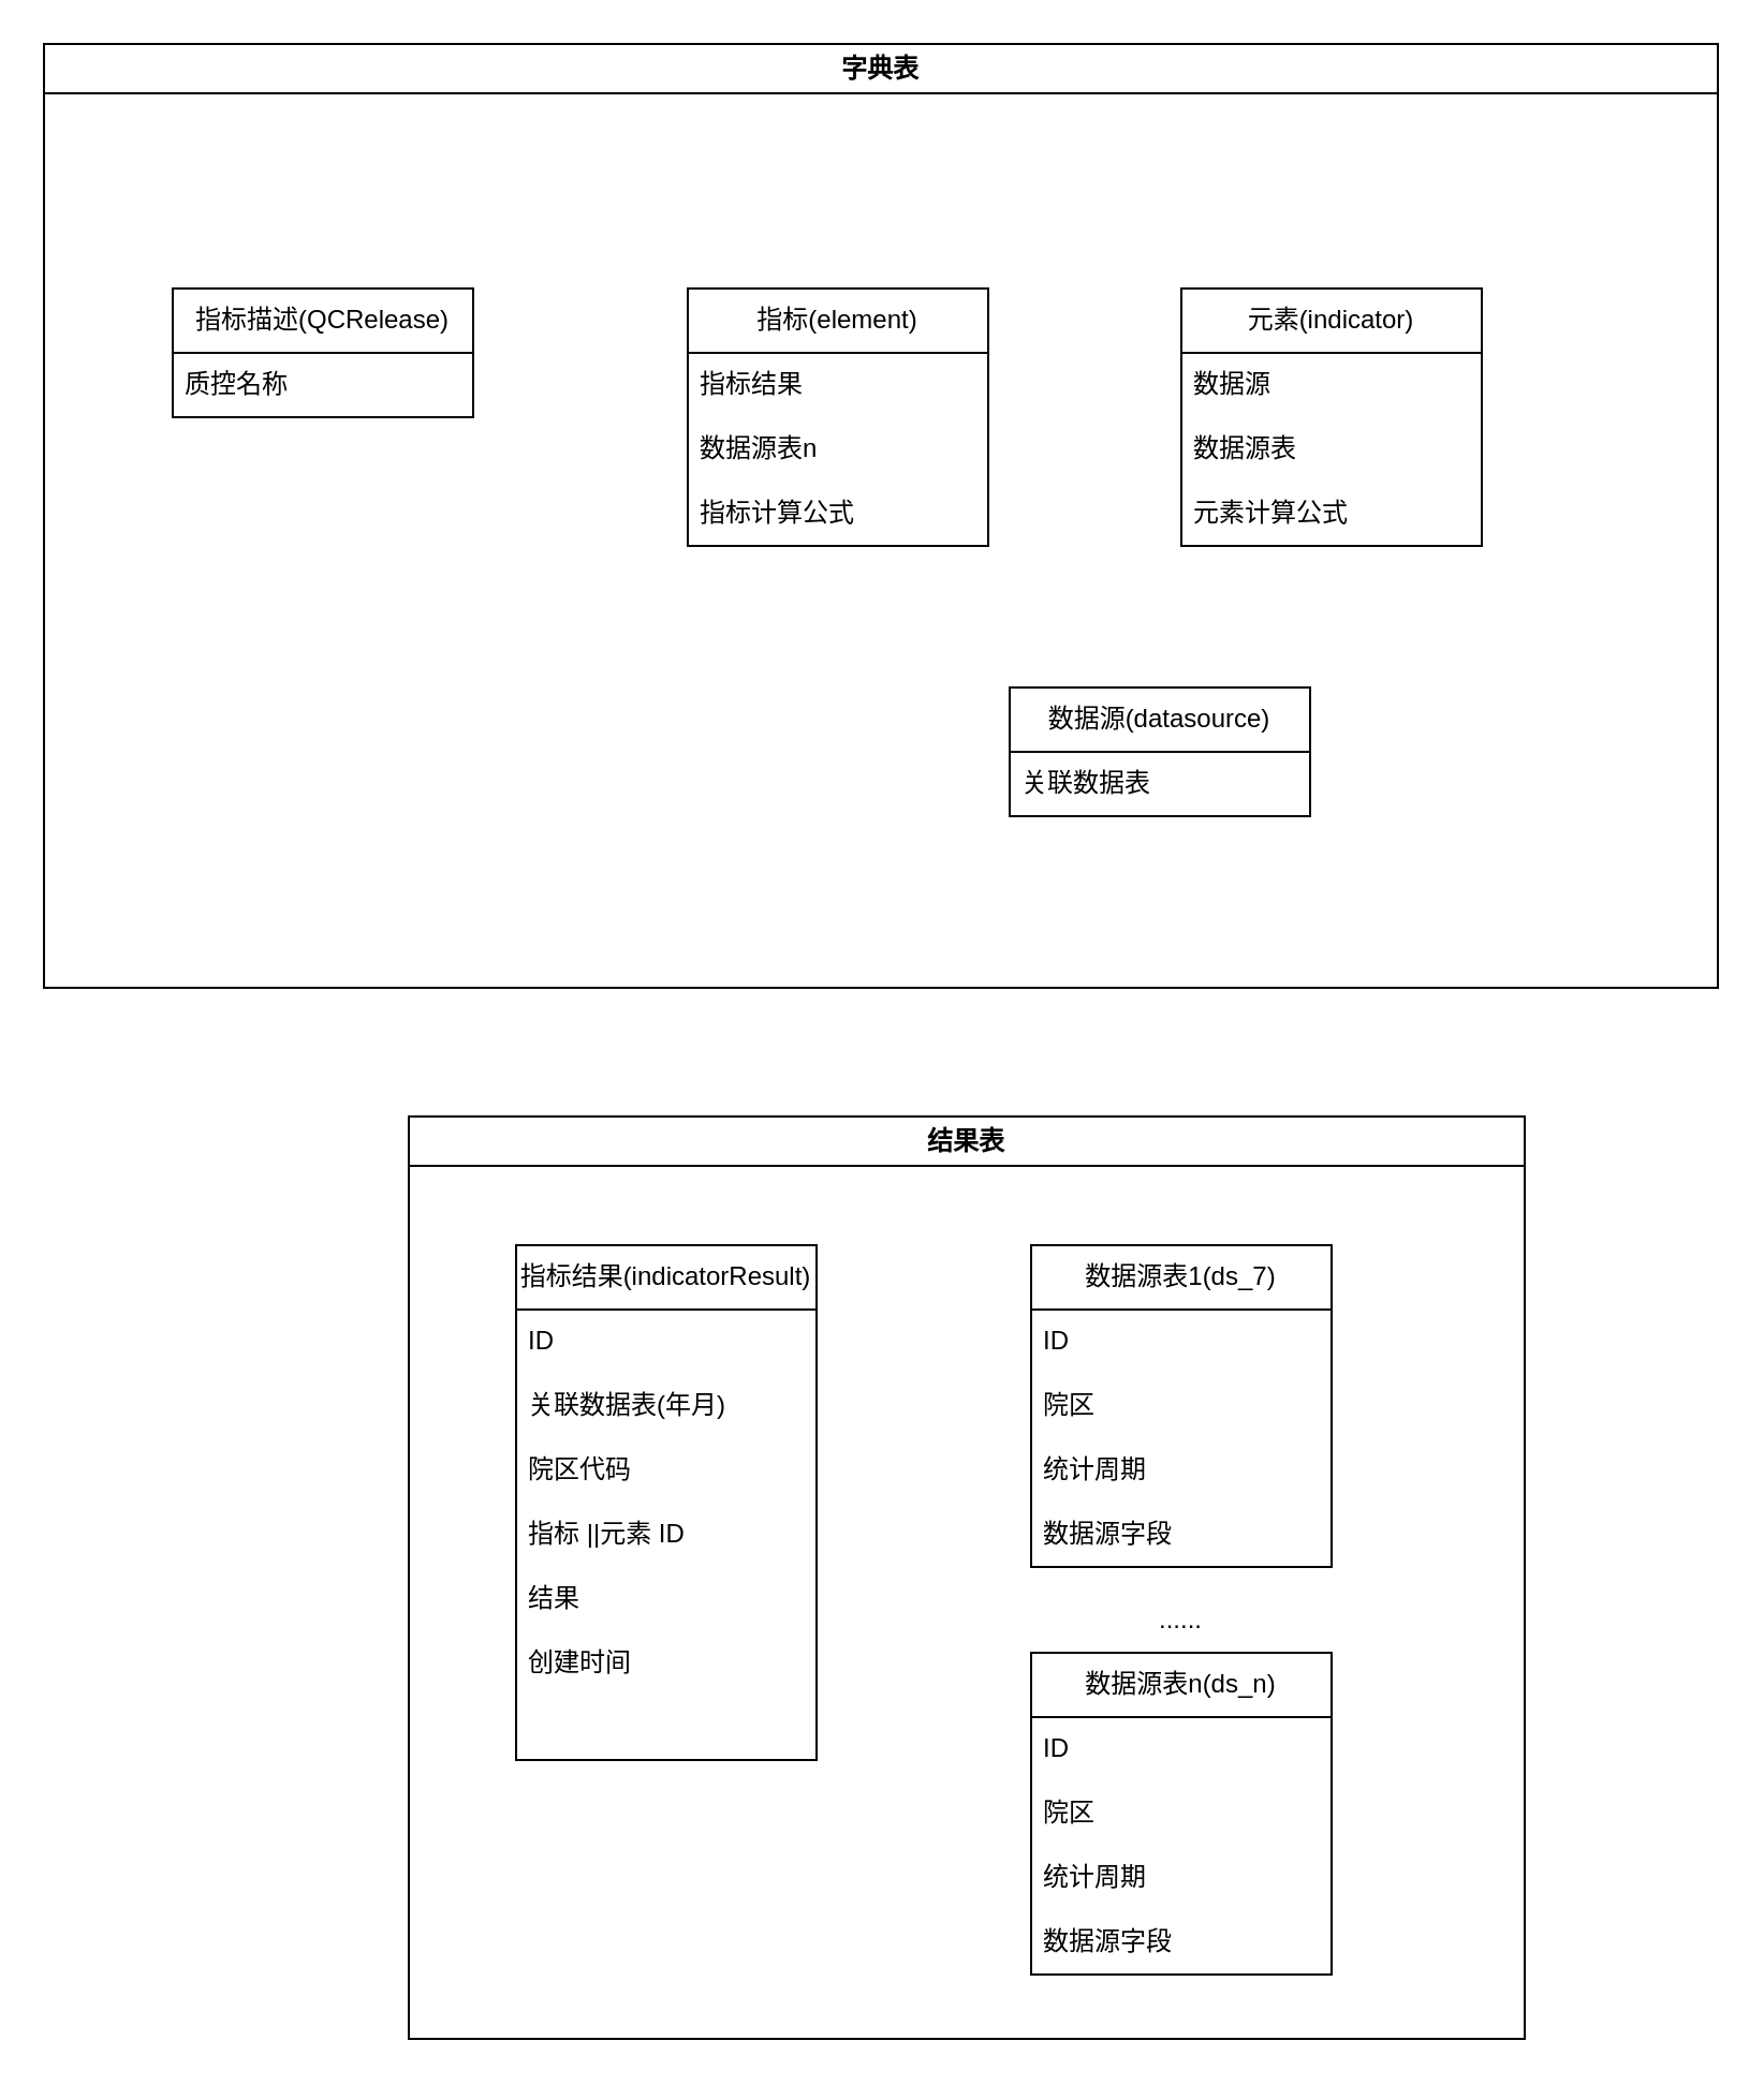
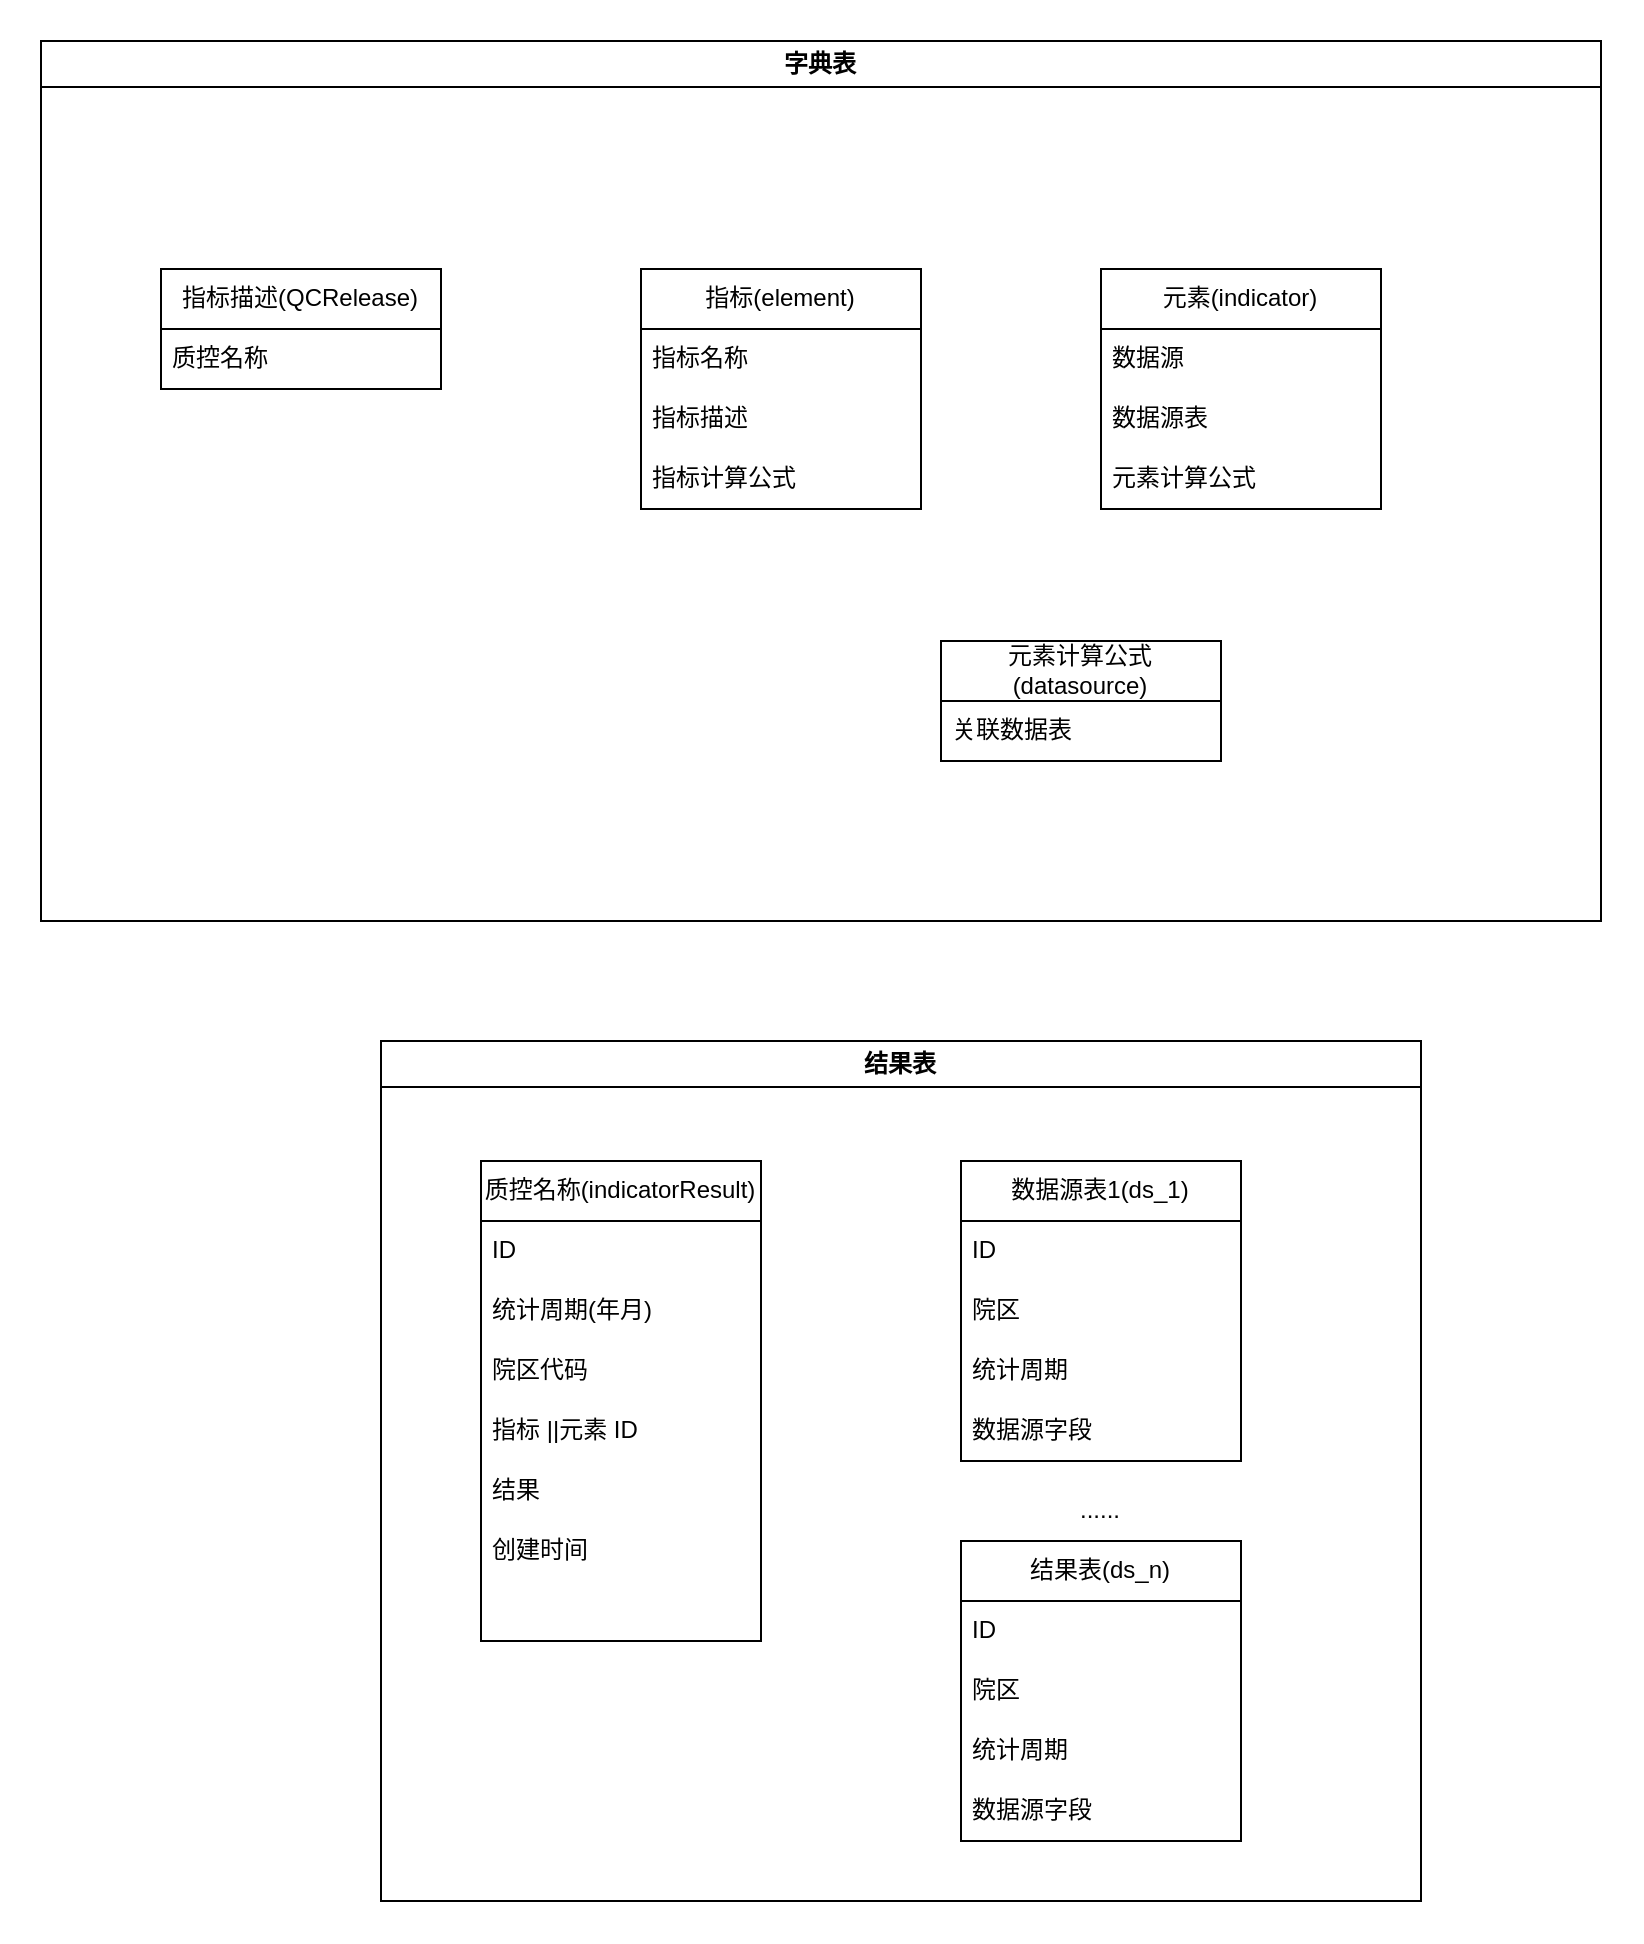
- <mxCell id="6" value="指标结果" style="text;strokeColor=none;fillColor=none;align=left;verticalAlign=middle;spacingLeft=4;spacingRight=4;overflow=hidden;points=[[0,0.5],[1,0.5]];portConstraint=eastwest;rotatable=0;whiteSpace=wrap;html=1;" parent="5" vertex="1"><mxGeometry y="30" width="140" height="30" as="geometry" /></mxCell>
+ <mxCell id="6" value="指标名称" style="text;strokeColor=none;fillColor=none;align=left;verticalAlign=middle;spacingLeft=4;spacingRight=4;overflow=hidden;points=[[0,0.5],[1,0.5]];portConstraint=eastwest;rotatable=0;whiteSpace=wrap;html=1;" parent="5" vertex="1"><mxGeometry y="30" width="140" height="30" as="geometry" /></mxCell>
- <mxCell id="7" value="数据源表n" style="text;strokeColor=none;fillColor=none;align=left;verticalAlign=middle;spacingLeft=4;spacingRight=4;overflow=hidden;points=[[0,0.5],[1,0.5]];portConstraint=eastwest;rotatable=0;whiteSpace=wrap;html=1;" parent="5" vertex="1"><mxGeometry y="60" width="140" height="30" as="geometry" /></mxCell>
+ <mxCell id="7" value="指标描述" style="text;strokeColor=none;fillColor=none;align=left;verticalAlign=middle;spacingLeft=4;spacingRight=4;overflow=hidden;points=[[0,0.5],[1,0.5]];portConstraint=eastwest;rotatable=0;whiteSpace=wrap;html=1;" parent="5" vertex="1"><mxGeometry y="60" width="140" height="30" as="geometry" /></mxCell>
- <mxCell id="9" value="数据源(datasource)" style="swimlane;fontStyle=0;childLayout=stackLayout;horizontal=1;startSize=30;horizontalStack=0;resizeParent=1;resizeParentMax=0;resizeLast=0;collapsible=1;marginBottom=0;whiteSpace=wrap;html=1;" parent="2" vertex="1"><mxGeometry x="450" y="300" width="140" height="60" as="geometry" /></mxCell>
+ <mxCell id="9" value="元素计算公式(datasource)" style="swimlane;fontStyle=0;childLayout=stackLayout;horizontal=1;startSize=30;horizontalStack=0;resizeParent=1;resizeParentMax=0;resizeLast=0;collapsible=1;marginBottom=0;whiteSpace=wrap;html=1;" parent="2" vertex="1"><mxGeometry x="450" y="300" width="140" height="60" as="geometry" /></mxCell>
- <mxCell id="16" value="指标结果(indicatorResult)" style="swimlane;fontStyle=0;childLayout=stackLayout;horizontal=1;startSize=30;horizontalStack=0;resizeParent=1;resizeParentMax=0;resizeLast=0;collapsible=1;marginBottom=0;whiteSpace=wrap;html=1;" parent="15" vertex="1"><mxGeometry x="50" y="60" width="140" height="240" as="geometry" /></mxCell>
+ <mxCell id="16" value="质控名称(indicatorResult)" style="swimlane;fontStyle=0;childLayout=stackLayout;horizontal=1;startSize=30;horizontalStack=0;resizeParent=1;resizeParentMax=0;resizeLast=0;collapsible=1;marginBottom=0;whiteSpace=wrap;html=1;" parent="15" vertex="1"><mxGeometry x="50" y="60" width="140" height="240" as="geometry" /></mxCell>
- <mxCell id="24" value="数据源表1(ds_7)" style="swimlane;fontStyle=0;childLayout=stackLayout;horizontal=1;startSize=30;horizontalStack=0;resizeParent=1;resizeParentMax=0;resizeLast=0;collapsible=1;marginBottom=0;whiteSpace=wrap;html=1;" parent="15" vertex="1"><mxGeometry x="290" y="60" width="140" height="150" as="geometry" /></mxCell>
+ <mxCell id="24" value="数据源表1(ds_1)" style="swimlane;fontStyle=0;childLayout=stackLayout;horizontal=1;startSize=30;horizontalStack=0;resizeParent=1;resizeParentMax=0;resizeLast=0;collapsible=1;marginBottom=0;whiteSpace=wrap;html=1;" parent="15" vertex="1"><mxGeometry x="290" y="60" width="140" height="150" as="geometry" /></mxCell>
- <mxCell id="18" value="关联数据表(年月)&lt;br&gt;" style="text;strokeColor=none;fillColor=none;align=left;verticalAlign=middle;spacingLeft=4;spacingRight=4;overflow=hidden;points=[[0,0.5],[1,0.5]];portConstraint=eastwest;rotatable=0;whiteSpace=wrap;html=1;" parent="16" vertex="1"><mxGeometry y="60" width="140" height="30" as="geometry" /></mxCell>
+ <mxCell id="18" value="统计周期(年月)&lt;br&gt;" style="text;strokeColor=none;fillColor=none;align=left;verticalAlign=middle;spacingLeft=4;spacingRight=4;overflow=hidden;points=[[0,0.5],[1,0.5]];portConstraint=eastwest;rotatable=0;whiteSpace=wrap;html=1;" parent="16" vertex="1"><mxGeometry y="60" width="140" height="30" as="geometry" /></mxCell>
- <mxCell id="29" value="数据源表n(ds_n)" style="swimlane;fontStyle=0;childLayout=stackLayout;horizontal=1;startSize=30;horizontalStack=0;resizeParent=1;resizeParentMax=0;resizeLast=0;collapsible=1;marginBottom=0;whiteSpace=wrap;html=1;" parent="15" vertex="1"><mxGeometry x="290" y="250" width="140" height="150" as="geometry" /></mxCell>
+ <mxCell id="29" value="结果表(ds_n)" style="swimlane;fontStyle=0;childLayout=stackLayout;horizontal=1;startSize=30;horizontalStack=0;resizeParent=1;resizeParentMax=0;resizeLast=0;collapsible=1;marginBottom=0;whiteSpace=wrap;html=1;" parent="15" vertex="1"><mxGeometry x="290" y="250" width="140" height="150" as="geometry" /></mxCell>
